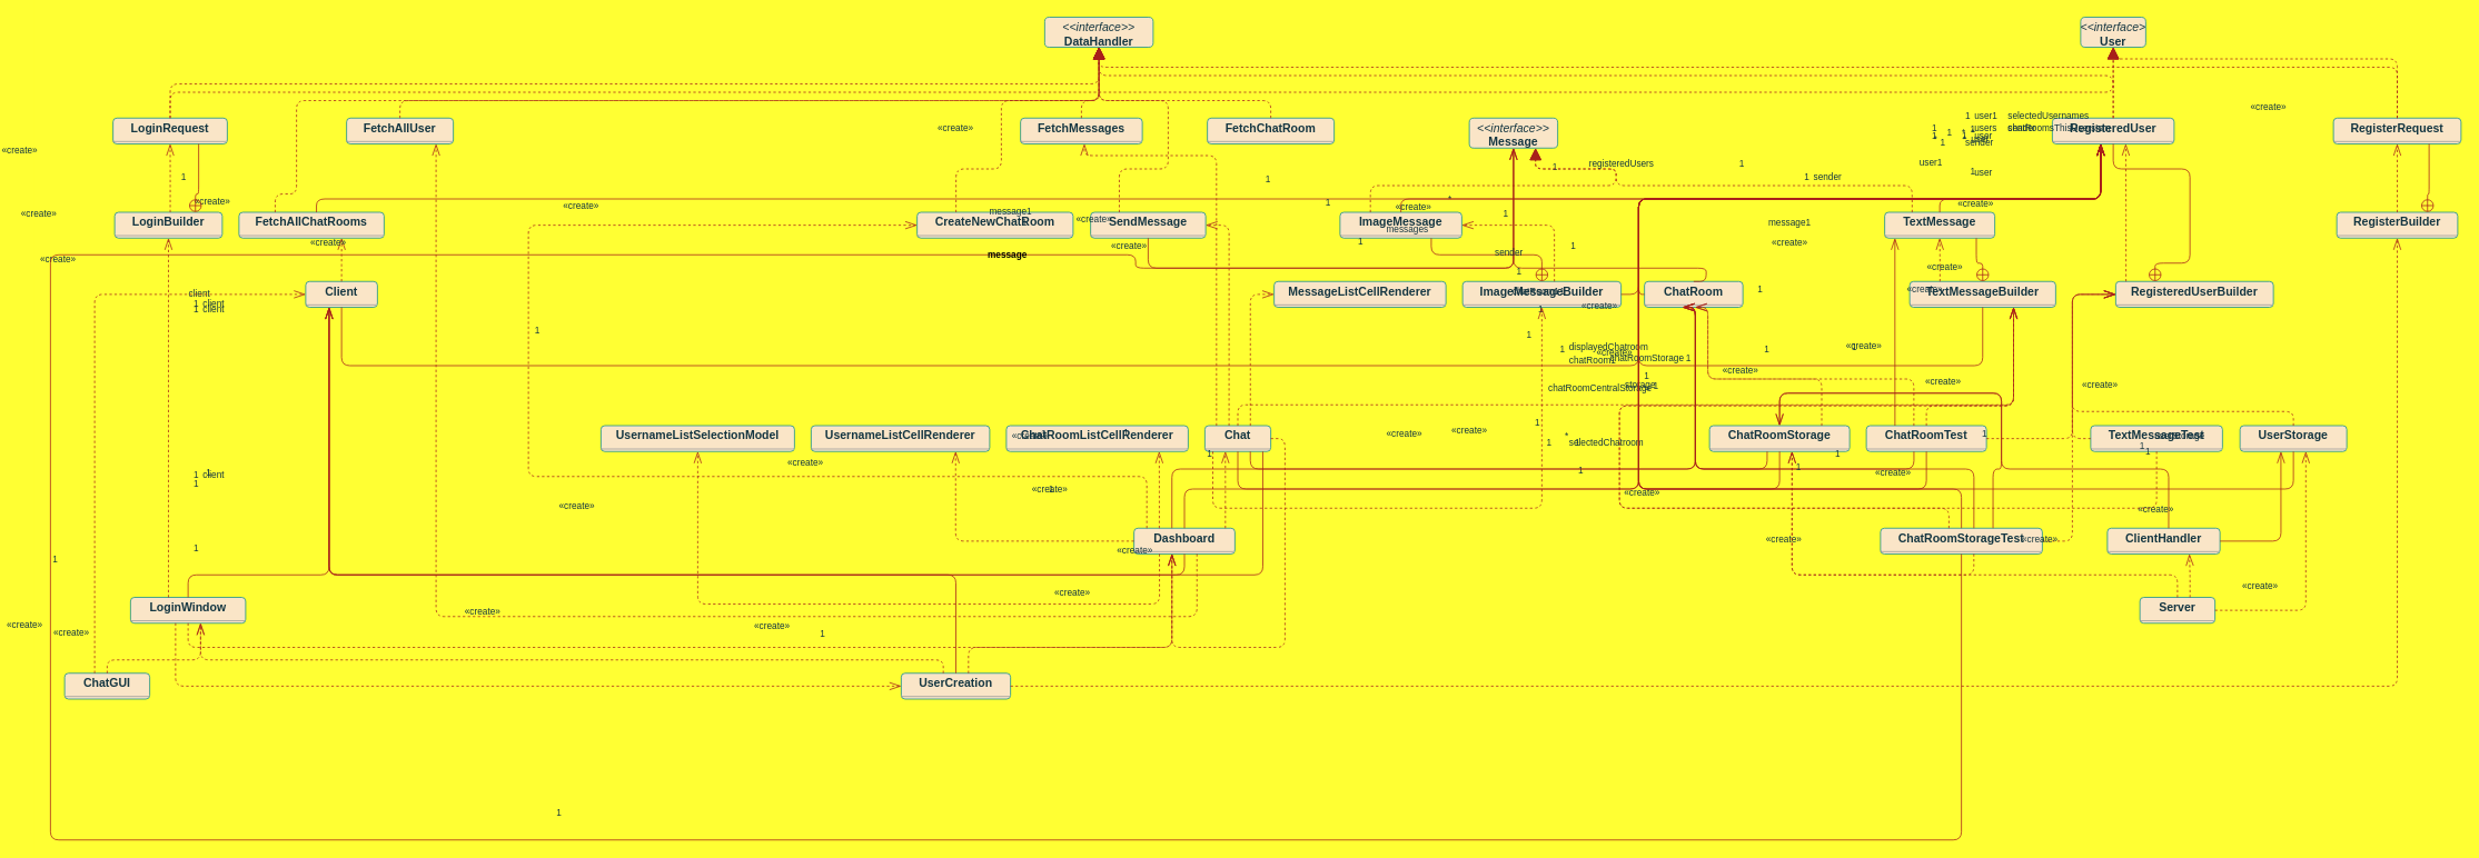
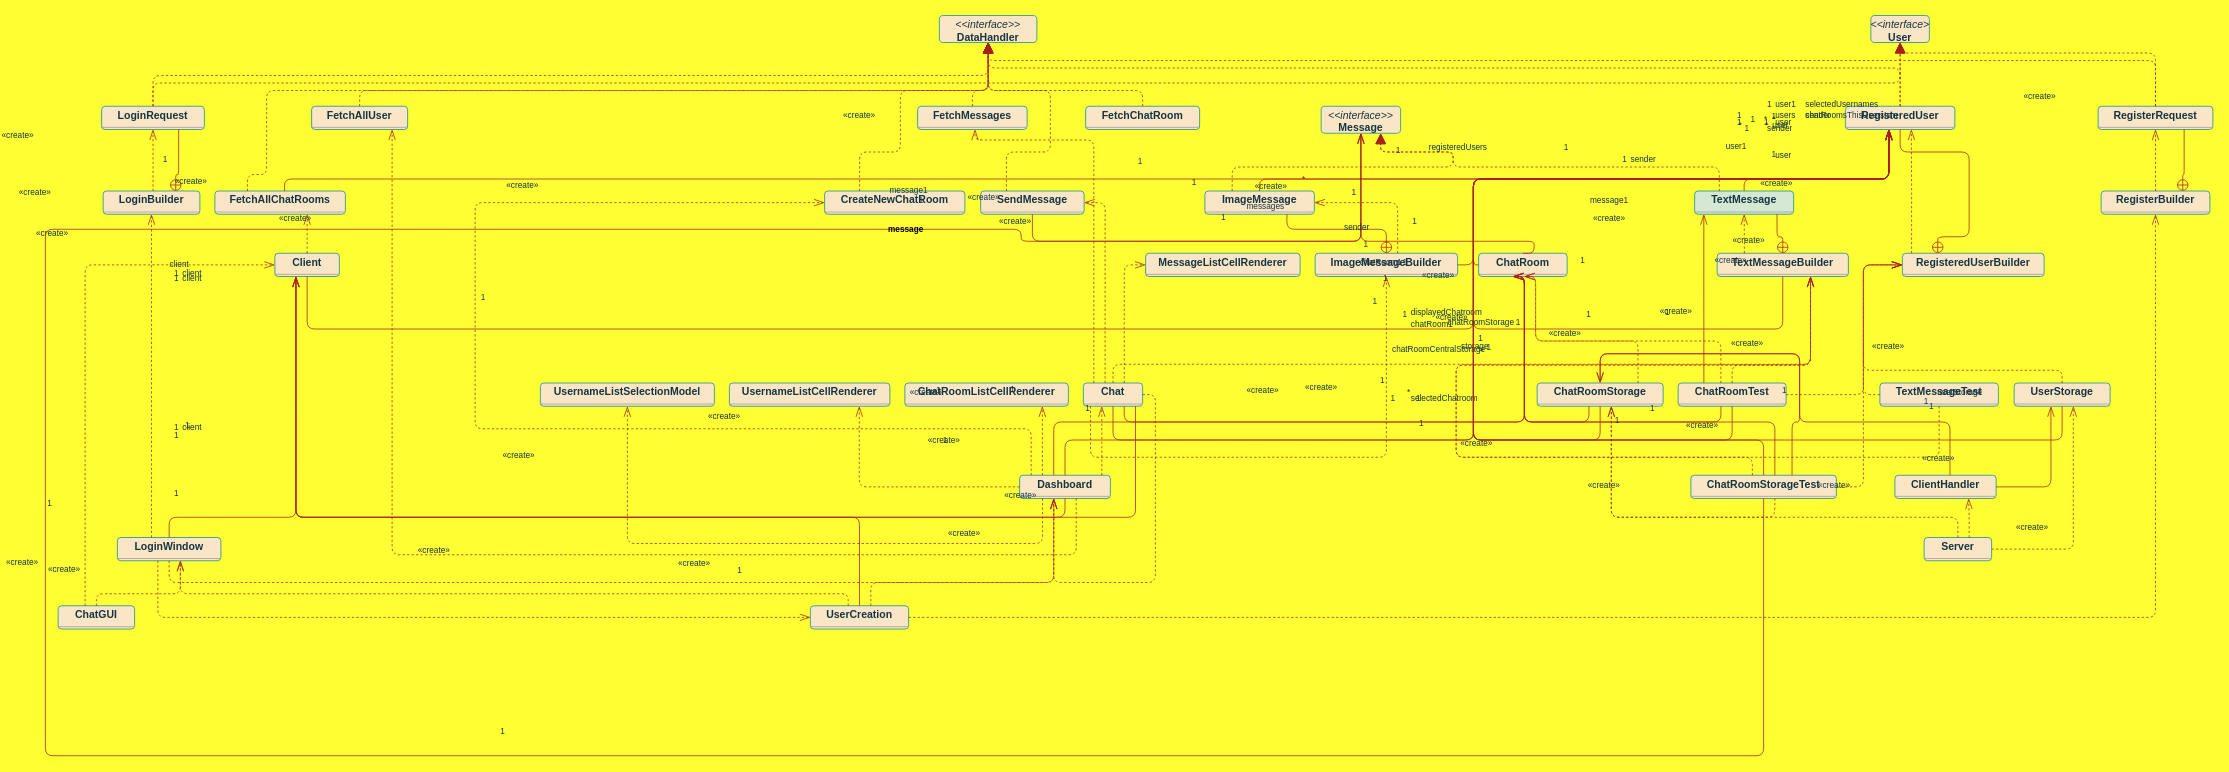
- <mxCell id="31" value="&lt;p style=&quot;margin:0px;margin-top:4px;text-align:center;&quot;&gt;&lt;b&gt;TextMessage&lt;/b&gt;&lt;/p&gt;&lt;hr size=&quot;1&quot;/&gt;" style="verticalAlign=top;align=left;overflow=fill;fontSize=14;fontFamily=Helvetica;html=1;rounded=1;shadow=0;comic=0;labelBackgroundColor=none;strokeWidth=1;fillColor=#FAE5C7;strokeColor=#0F8B8D;fontColor=#143642;" parent="1" vertex="1"><mxGeometry x="2219" y="254" width="132" height="31" as="geometry" /></mxCell>
+ <mxCell id="31" value="&lt;p style=&quot;margin:0px;margin-top:4px;text-align:center;&quot;&gt;&lt;b&gt;TextMessage&lt;/b&gt;&lt;/p&gt;&lt;hr size=&quot;1&quot;/&gt;" style="verticalAlign=top;align=left;overflow=fill;fontSize=14;fontFamily=Helvetica;html=1;rounded=1;shadow=0;comic=0;labelBackgroundColor=none;strokeWidth=1;fillColor=#d5e8d4;strokeColor=#0F8B8D;fontColor=#143642;" parent="1" vertex="1"><mxGeometry x="2219" y="254" width="132" height="31" as="geometry" /></mxCell>
